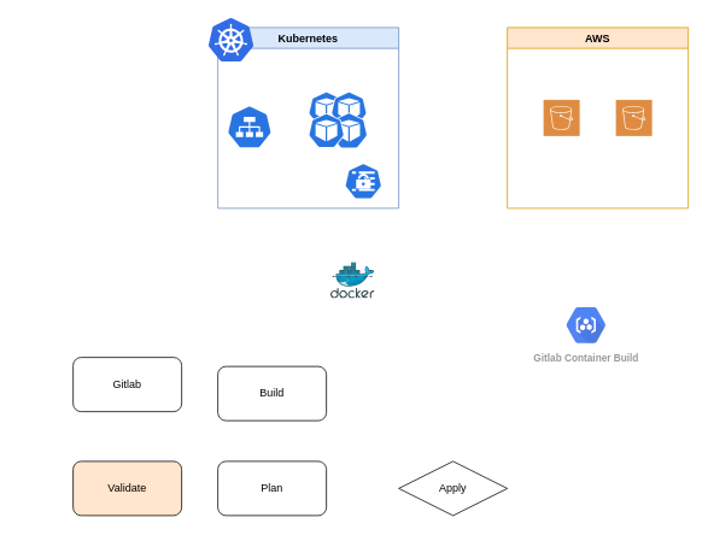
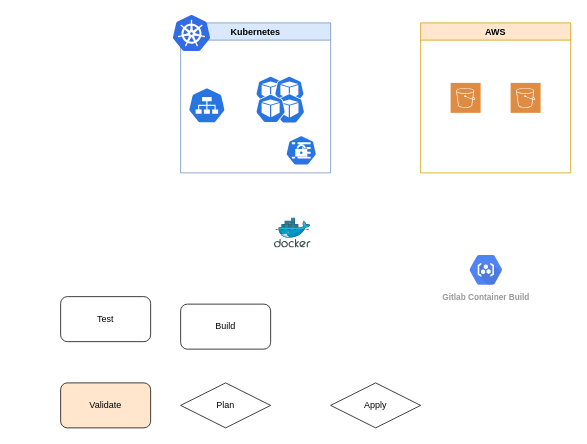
- <mxCell id="15" value="Gitlab" style="rounded=1;whiteSpace=wrap;html=1;" vertex="1" parent="1"><mxGeometry x="80" y="395" width="120" height="60" as="geometry" /></mxCell>
+ <mxCell id="15" value="Test" style="rounded=1;whiteSpace=wrap;html=1;" vertex="1" parent="1"><mxGeometry x="80" y="395" width="120" height="60" as="geometry" /></mxCell>
- <mxCell id="18" value="Plan" style="rounded=1;whiteSpace=wrap;html=1;" vertex="1" parent="1"><mxGeometry x="240" y="510" width="120" height="60" as="geometry" /></mxCell>
+ <mxCell id="18" value="Plan" style="rhombus;whiteSpace=wrap;html=1;" vertex="1" parent="1"><mxGeometry x="240" y="510" width="120" height="60" as="geometry" /></mxCell>
